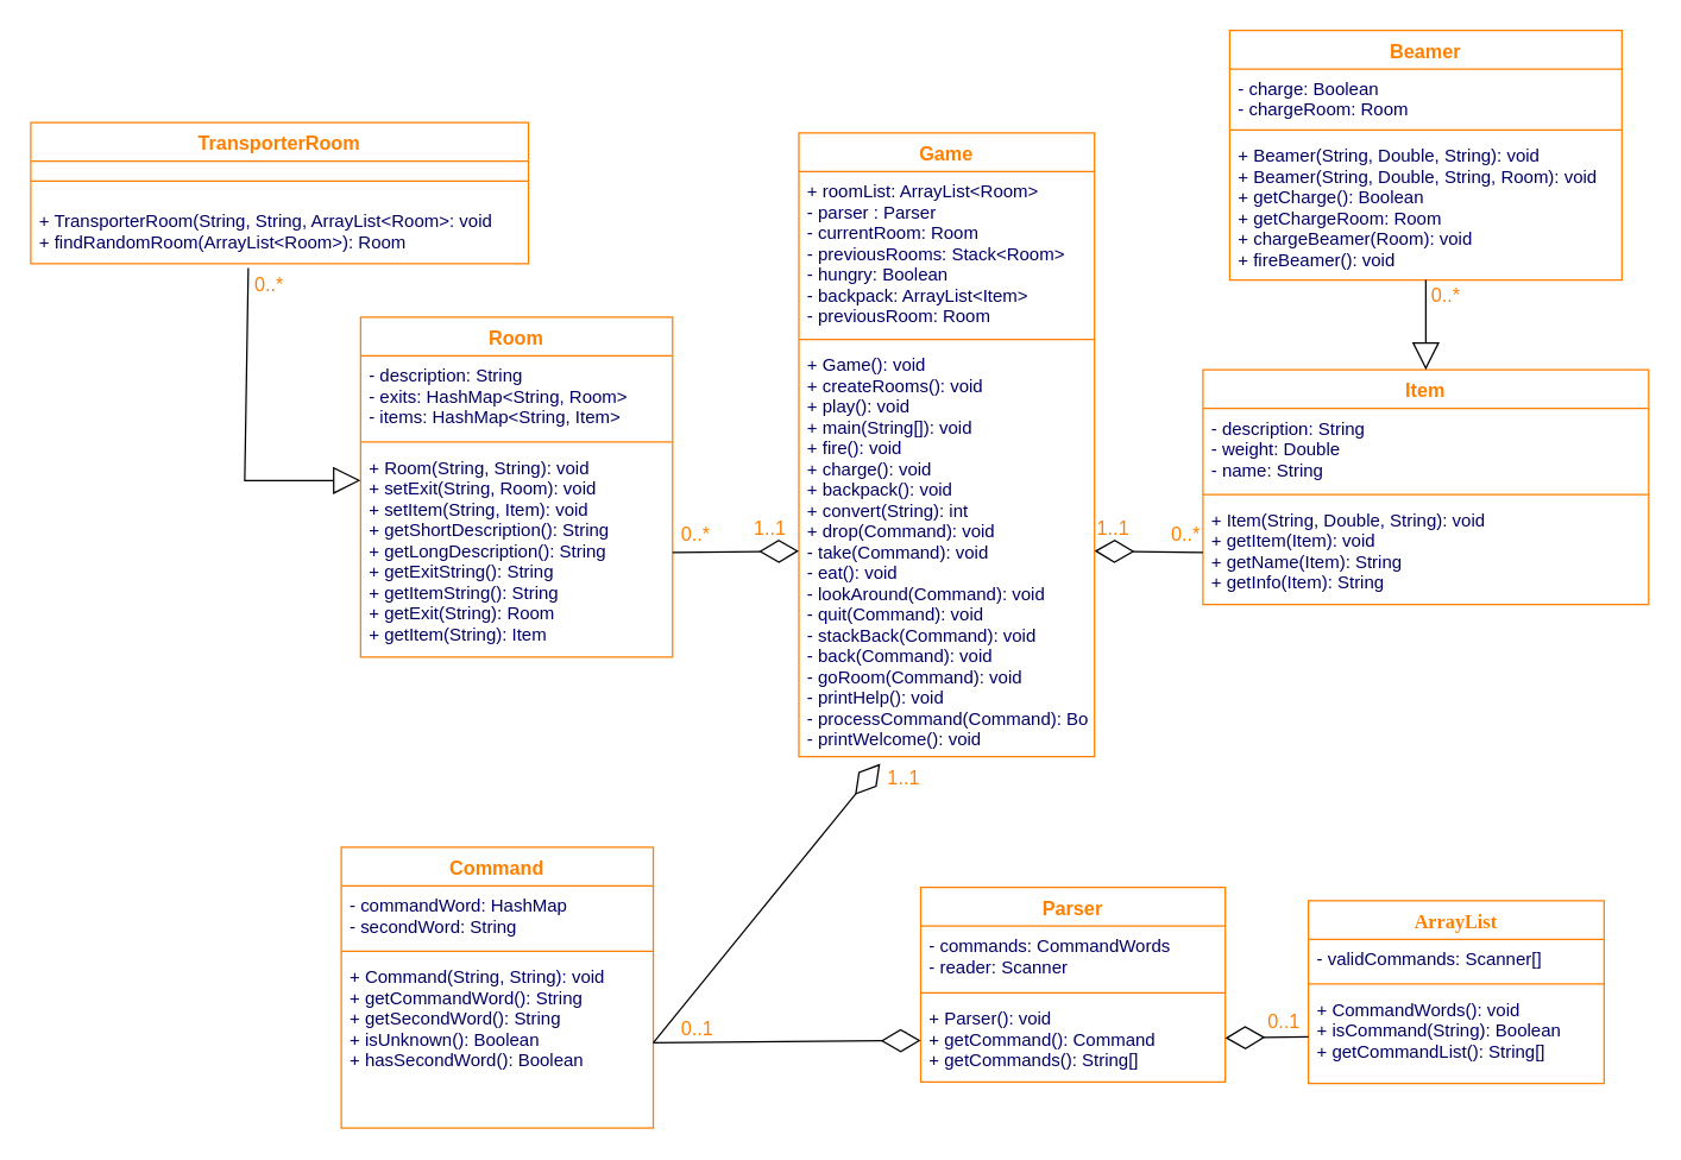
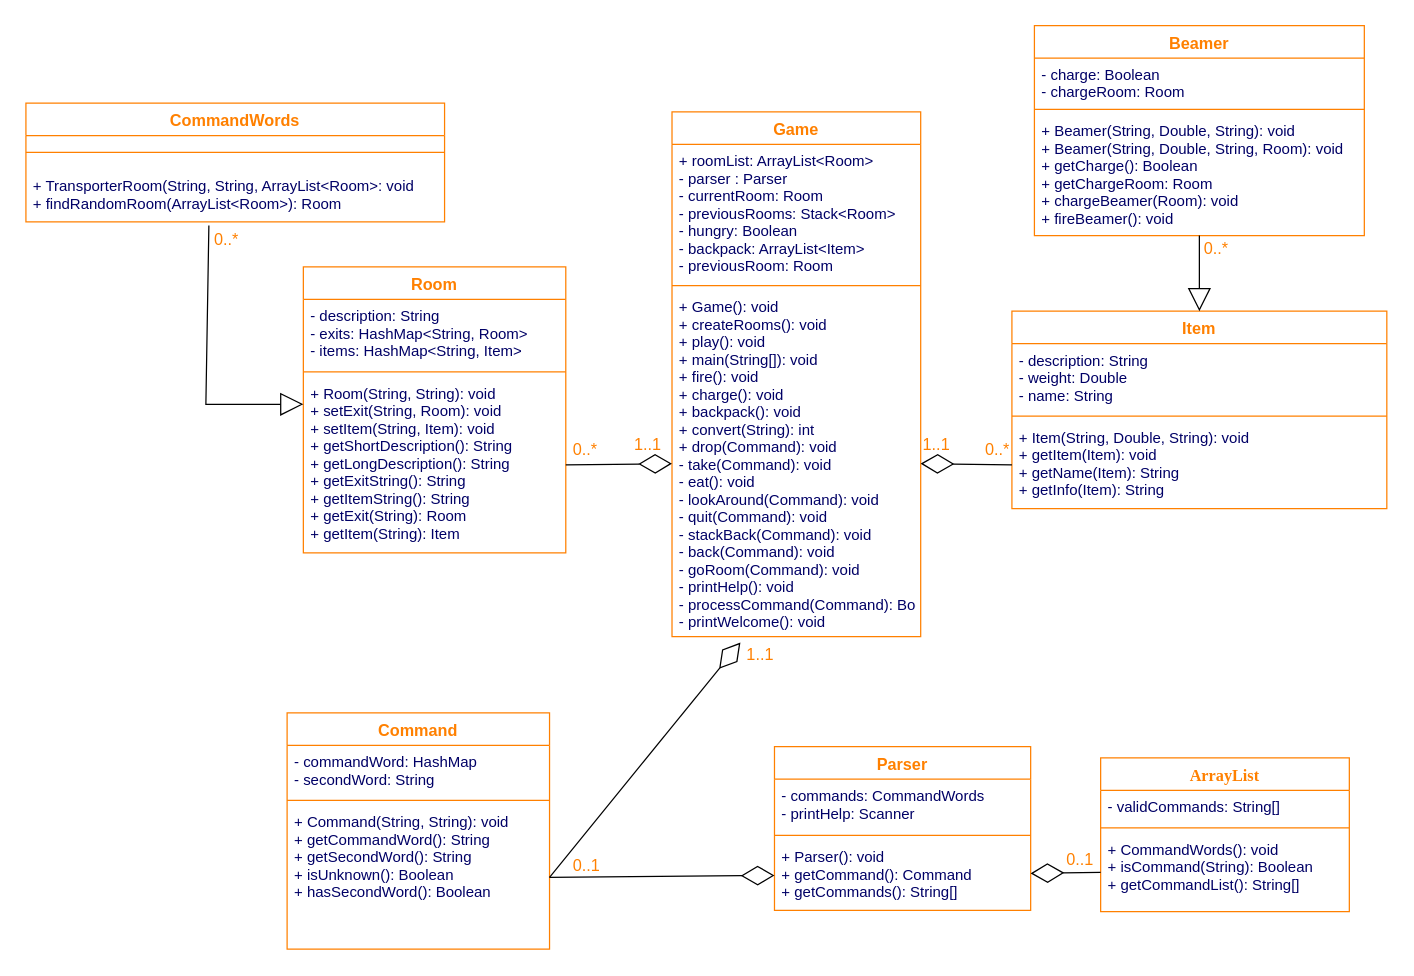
- <mxCell id="10" value="TransporterRoom" style="swimlane;fontStyle=1;align=center;verticalAlign=top;childLayout=stackLayout;horizontal=1;startSize=26;horizontalStack=0;resizeParent=1;resizeParentMax=0;resizeLast=0;collapsible=1;marginBottom=0;swimlaneFillColor=#ffffff;strokeColor=#FF8000;strokeWidth=1;fillColor=none;fontSize=13;fontColor=#FF8000;" parent="1" vertex="1"><mxGeometry x="20" y="82" width="335" height="95" as="geometry" /></mxCell>
+ <mxCell id="10" value="CommandWords" style="swimlane;fontStyle=1;align=center;verticalAlign=top;childLayout=stackLayout;horizontal=1;startSize=26;horizontalStack=0;resizeParent=1;resizeParentMax=0;resizeLast=0;collapsible=1;marginBottom=0;swimlaneFillColor=#ffffff;strokeColor=#FF8000;strokeWidth=1;fillColor=none;fontSize=13;fontColor=#FF8000;" parent="1" vertex="1"><mxGeometry x="20" y="82" width="335" height="95" as="geometry" /></mxCell>
- <mxCell id="22" value="- commands: CommandWords&#10;- reader: Scanner&#10;" style="text;strokeColor=none;fillColor=none;align=left;verticalAlign=top;spacingLeft=4;spacingRight=4;overflow=hidden;rotatable=0;points=[[0,0.5],[1,0.5]];portConstraint=eastwest;fontColor=#000066;" parent="21" vertex="1"><mxGeometry y="26" width="205" height="41" as="geometry" /></mxCell>
+ <mxCell id="22" value="- commands: CommandWords&#10;- printHelp: Scanner&#10;" style="text;strokeColor=none;fillColor=none;align=left;verticalAlign=top;spacingLeft=4;spacingRight=4;overflow=hidden;rotatable=0;points=[[0,0.5],[1,0.5]];portConstraint=eastwest;fontColor=#000066;" parent="21" vertex="1"><mxGeometry y="26" width="205" height="41" as="geometry" /></mxCell>
- <mxCell id="18" value="- validCommands: Scanner[]" style="text;strokeColor=none;fillColor=none;align=left;verticalAlign=top;spacingLeft=4;spacingRight=4;overflow=hidden;rotatable=0;points=[[0,0.5],[1,0.5]];portConstraint=eastwest;fontColor=#000066;" parent="17" vertex="1"><mxGeometry y="26" width="199" height="26" as="geometry" /></mxCell>
+ <mxCell id="18" value="- validCommands: String[]" style="text;strokeColor=none;fillColor=none;align=left;verticalAlign=top;spacingLeft=4;spacingRight=4;overflow=hidden;rotatable=0;points=[[0,0.5],[1,0.5]];portConstraint=eastwest;fontColor=#000066;" parent="17" vertex="1"><mxGeometry y="26" width="199" height="26" as="geometry" /></mxCell>
